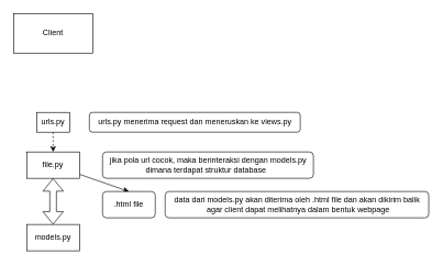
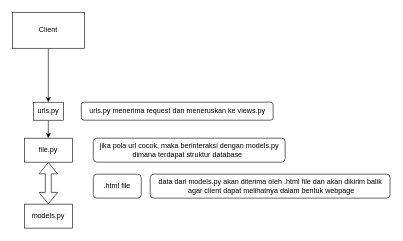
+ <mxCell id="2" style="edgeStyle=none;html=1;entryX=0.5;entryY=0;entryDx=0;entryDy=0;" edge="1" parent="1" source="3" target="5"><mxGeometry relative="1" as="geometry" /></mxCell>
- <mxCell id="4" style="edgeStyle=none;html=1;entryX=0.5;entryY=0;entryDx=0;entryDy=0;dashed=1;" edge="1" parent="1" source="5" target="7"><mxGeometry relative="1" as="geometry" /></mxCell>
+ <mxCell id="4" style="edgeStyle=none;html=1;entryX=0.5;entryY=0;entryDx=0;entryDy=0;" edge="1" parent="1" source="5" target="7"><mxGeometry relative="1" as="geometry" /></mxCell>
- <mxCell id="6" style="edgeStyle=none;html=1;entryX=0.5;entryY=0;entryDx=0;entryDy=0;" edge="1" parent="1" source="7" target="10"><mxGeometry relative="1" as="geometry" /></mxCell>
